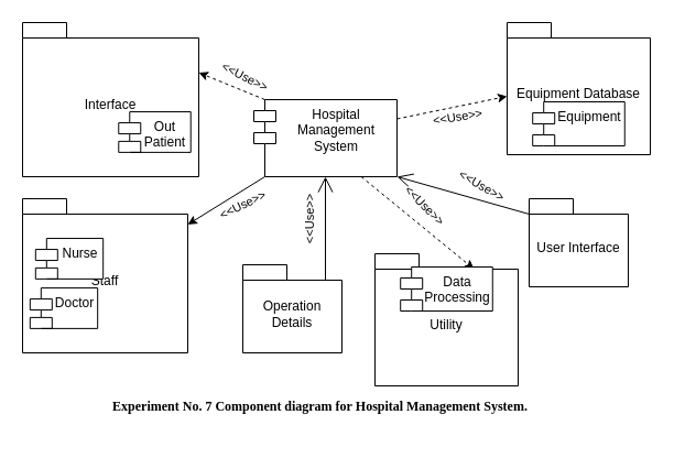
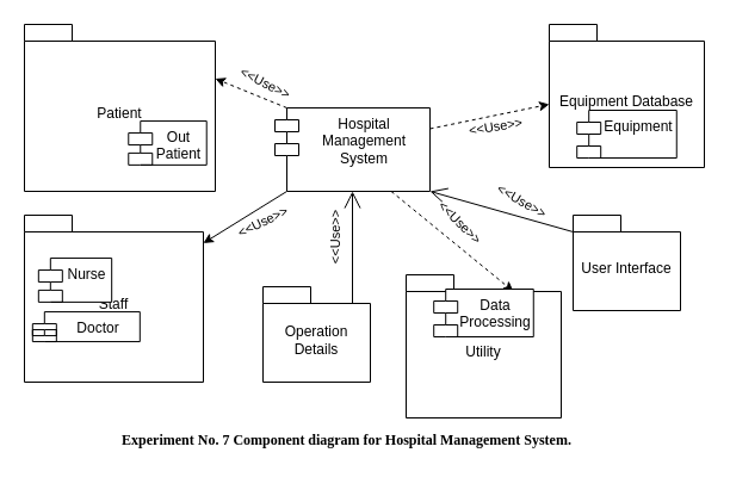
- <mxCell id="22" value="&lt;span style=&quot;font-weight: normal;&quot;&gt;Interface&lt;/span&gt;" style="shape=folder;fontStyle=1;spacingTop=10;tabWidth=40;tabHeight=14;tabPosition=left;html=1;whiteSpace=wrap;" parent="21" vertex="1"><mxGeometry width="160" height="140" as="geometry" /></mxCell>
+ <mxCell id="22" value="&lt;span style=&quot;font-weight: normal;&quot;&gt;Patient&lt;/span&gt;" style="shape=folder;fontStyle=1;spacingTop=10;tabWidth=40;tabHeight=14;tabPosition=left;html=1;whiteSpace=wrap;" parent="21" vertex="1"><mxGeometry width="160" height="140" as="geometry" /></mxCell>
- <mxCell id="13" value="Doctor" style="shape=module;align=left;spacingLeft=20;align=center;verticalAlign=top;whiteSpace=wrap;html=1;" parent="11" vertex="1"><mxGeometry x="6.818" y="81.053" width="61.364" height="36.842" as="geometry" /></mxCell>
+ <mxCell id="13" value="Doctor" style="shape=module;align=left;spacingLeft=20;align=center;verticalAlign=top;whiteSpace=wrap;html=1;" parent="11" vertex="1"><mxGeometry x="6.818" y="81.053" width="90" height="25" as="geometry" /></mxCell>
